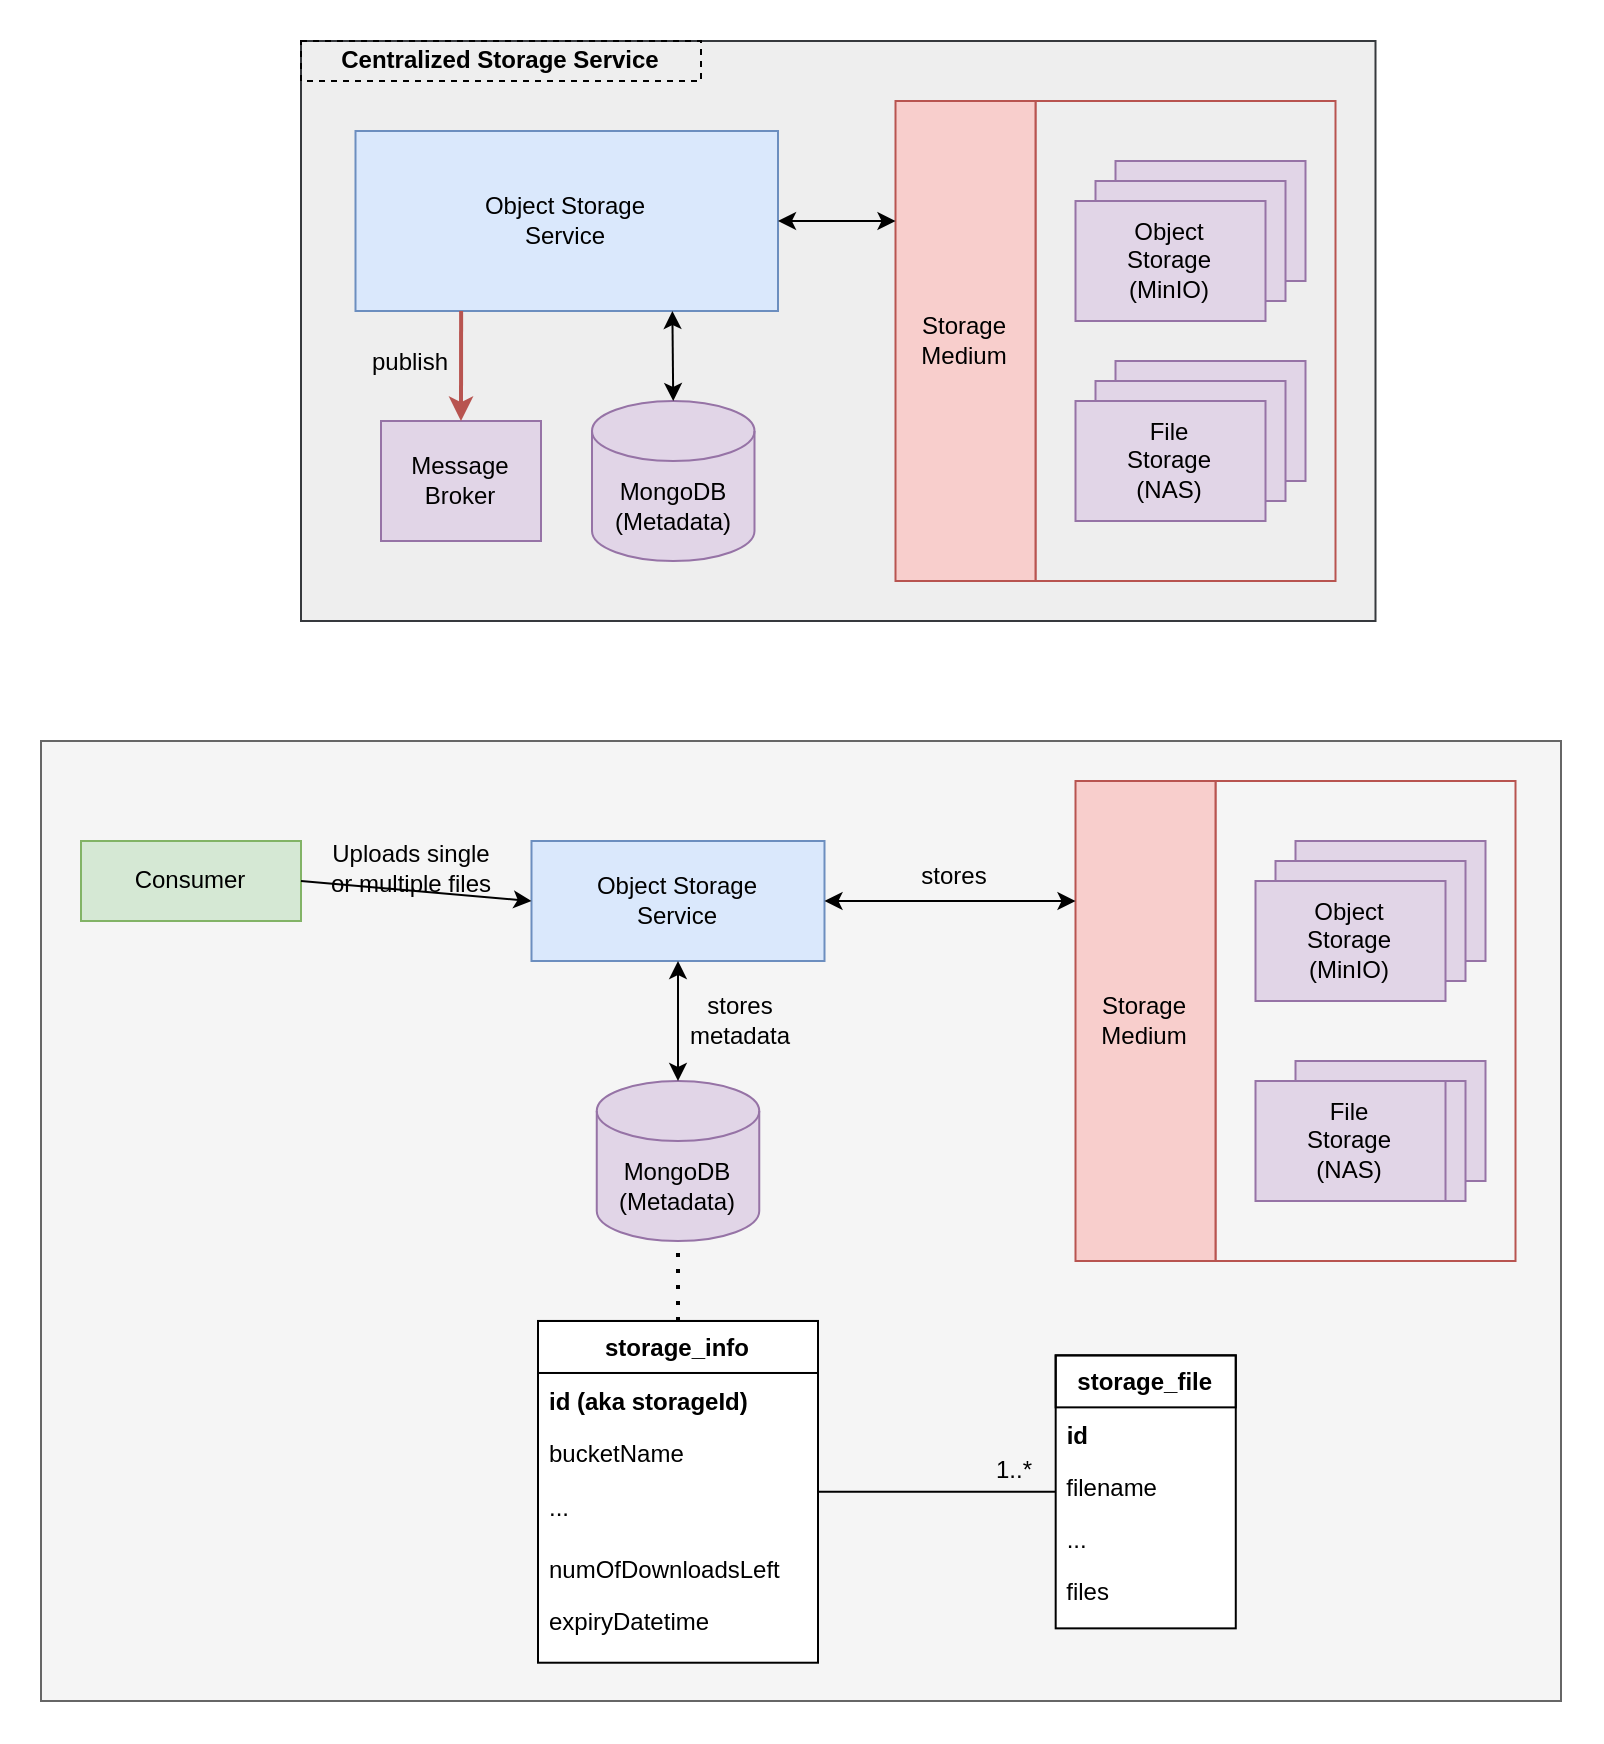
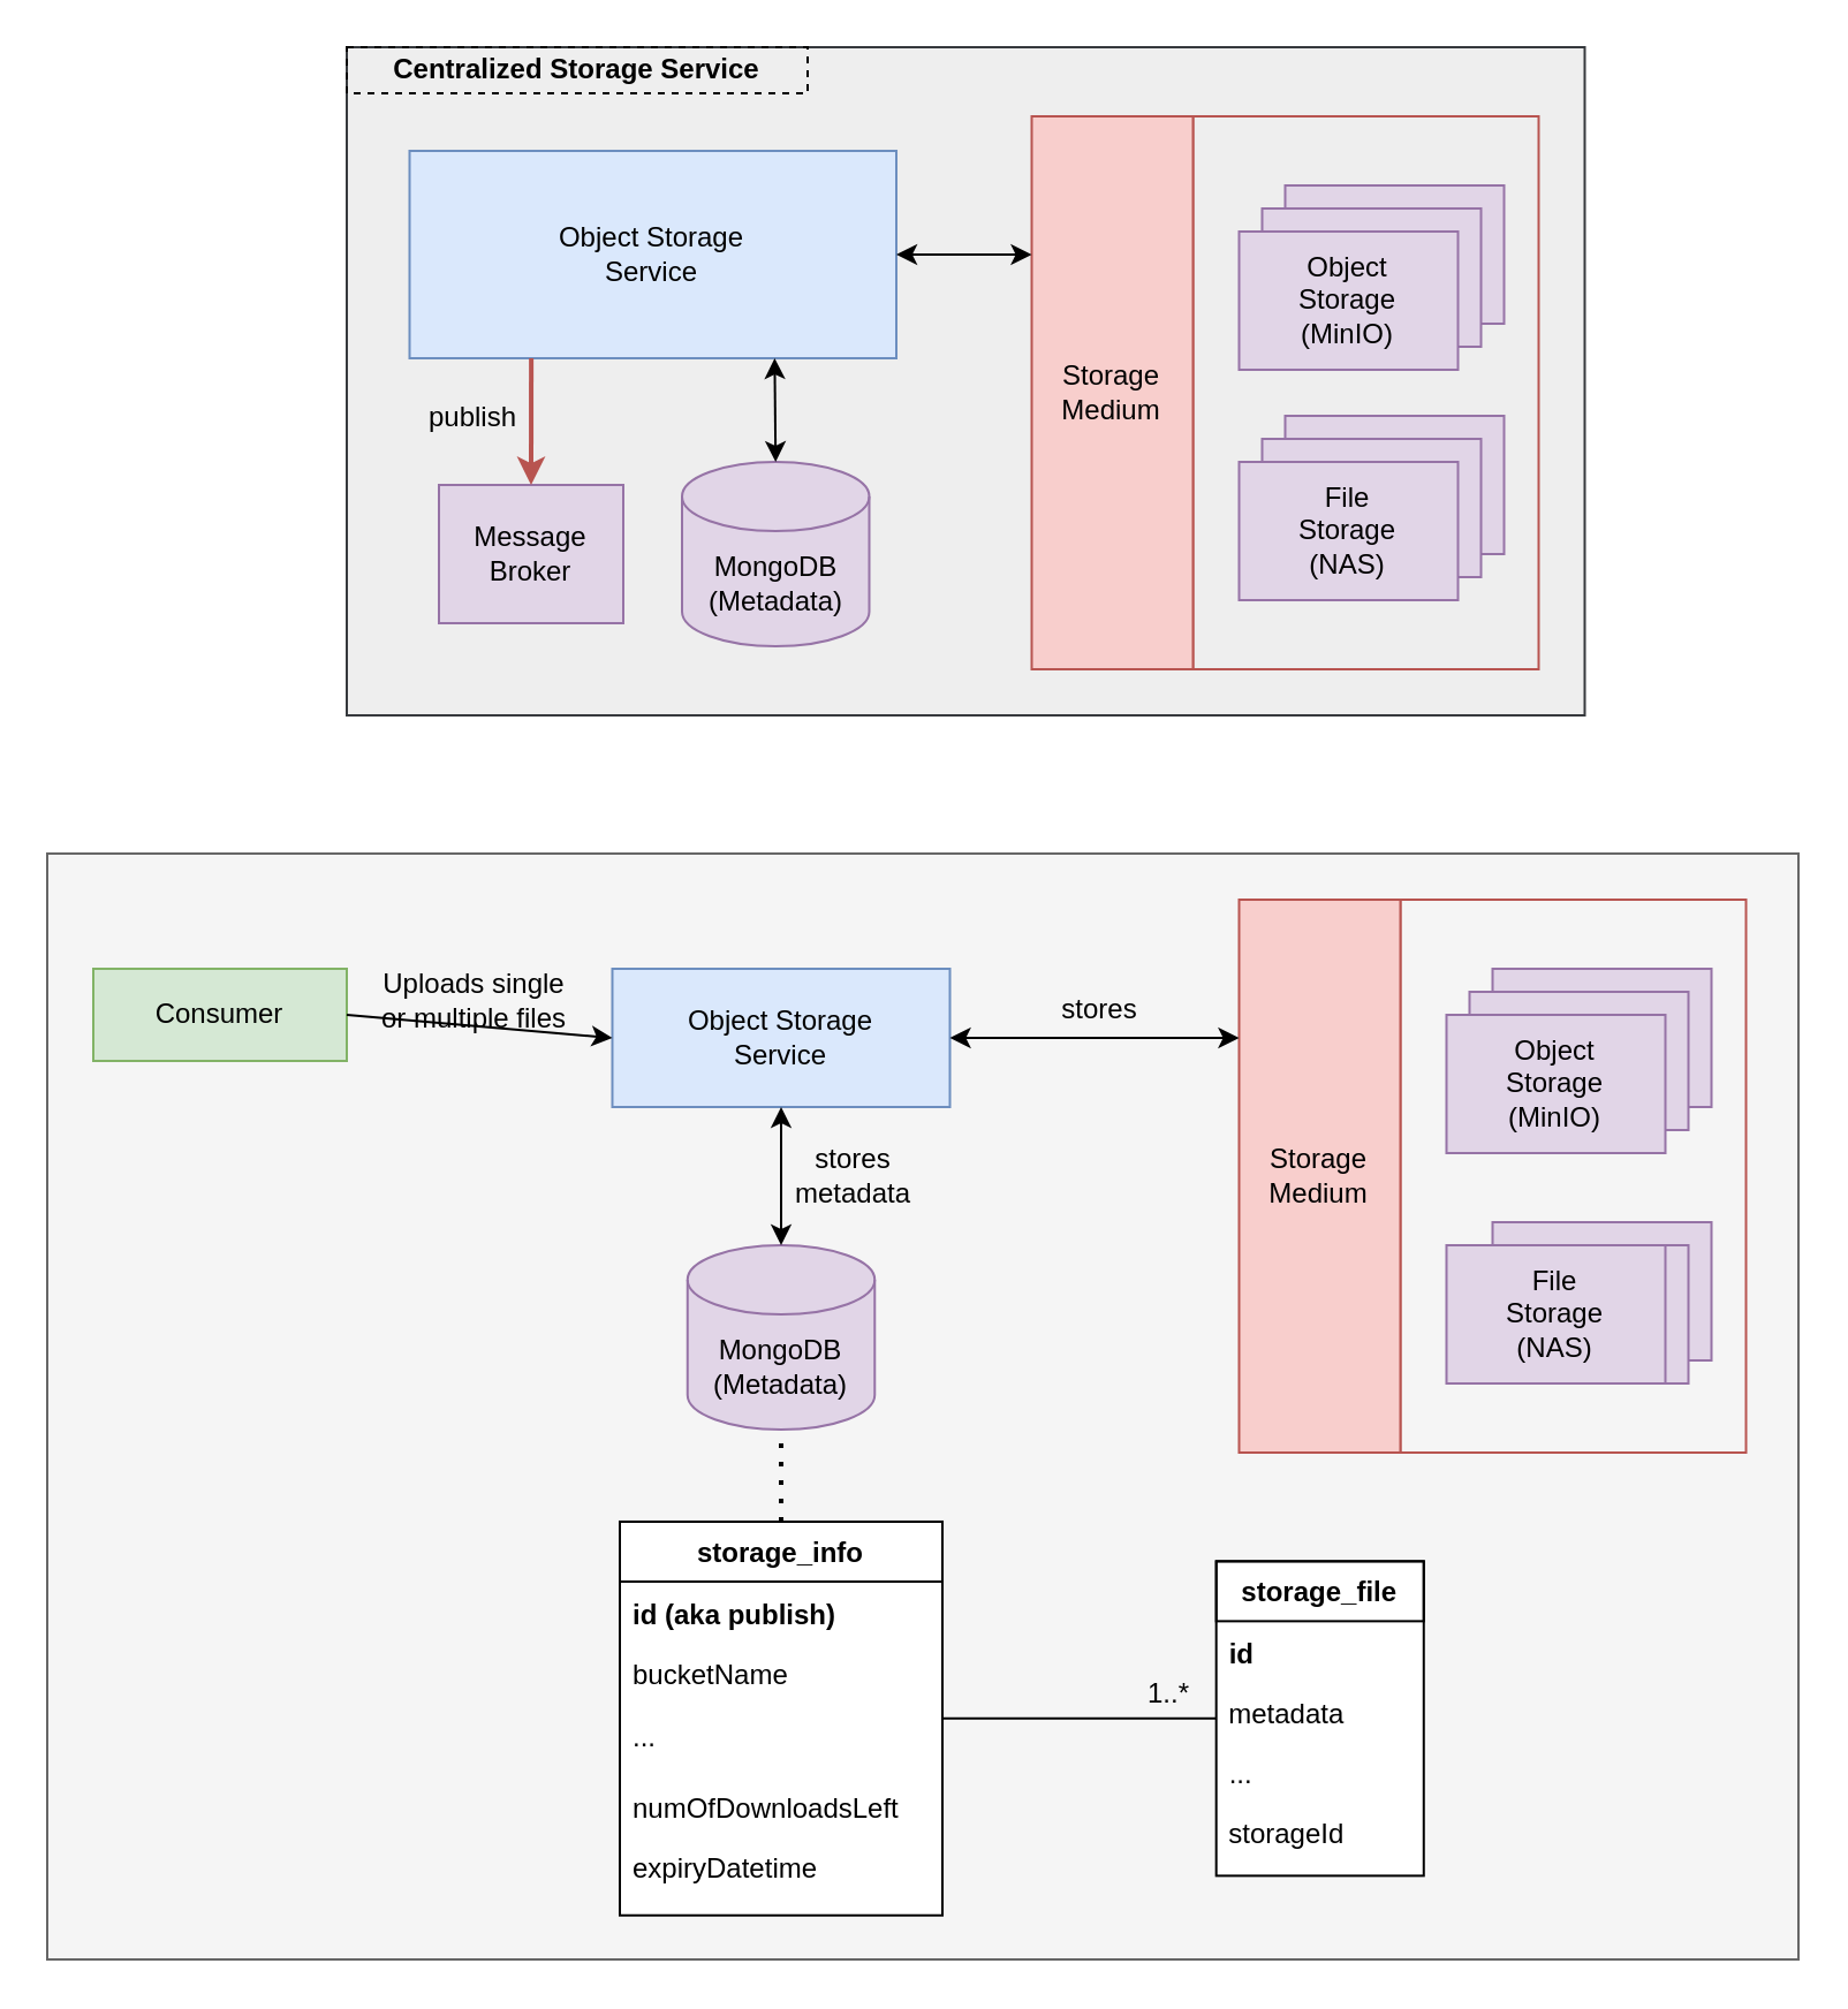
- <mxCell id="57" value="id (aka storageId)" style="text;strokeColor=none;fillColor=none;align=left;verticalAlign=top;spacingLeft=4;spacingRight=4;overflow=hidden;rotatable=0;points=[[0,0.5],[1,0.5]];portConstraint=eastwest;fontStyle=1" vertex="1" parent="51"><mxGeometry y="27" width="131.5" height="26" as="geometry" /></mxCell>
+ <mxCell id="57" value="id (aka publish)" style="text;strokeColor=none;fillColor=none;align=left;verticalAlign=top;spacingLeft=4;spacingRight=4;overflow=hidden;rotatable=0;points=[[0,0.5],[1,0.5]];portConstraint=eastwest;fontStyle=1" vertex="1" parent="51"><mxGeometry y="27" width="131.5" height="26" as="geometry" /></mxCell>
- <mxCell id="49" value="filename" style="text;strokeColor=none;fillColor=none;align=left;verticalAlign=top;spacingLeft=4;spacingRight=4;overflow=hidden;rotatable=0;points=[[0,0.5],[1,0.5]];portConstraint=eastwest;" vertex="1" parent="44"><mxGeometry y="53" width="90.045" height="26" as="geometry" /></mxCell>
+ <mxCell id="49" value="metadata" style="text;strokeColor=none;fillColor=none;align=left;verticalAlign=top;spacingLeft=4;spacingRight=4;overflow=hidden;rotatable=0;points=[[0,0.5],[1,0.5]];portConstraint=eastwest;" vertex="1" parent="44"><mxGeometry y="53" width="90.045" height="26" as="geometry" /></mxCell>
- <mxCell id="50" value="files" style="text;strokeColor=none;fillColor=none;align=left;verticalAlign=top;spacingLeft=4;spacingRight=4;overflow=hidden;rotatable=0;points=[[0,0.5],[1,0.5]];portConstraint=eastwest;" vertex="1" parent="44"><mxGeometry y="105" width="90.045" height="26" as="geometry" /></mxCell>
+ <mxCell id="50" value="storageId" style="text;strokeColor=none;fillColor=none;align=left;verticalAlign=top;spacingLeft=4;spacingRight=4;overflow=hidden;rotatable=0;points=[[0,0.5],[1,0.5]];portConstraint=eastwest;" vertex="1" parent="44"><mxGeometry y="105" width="90.045" height="26" as="geometry" /></mxCell>
